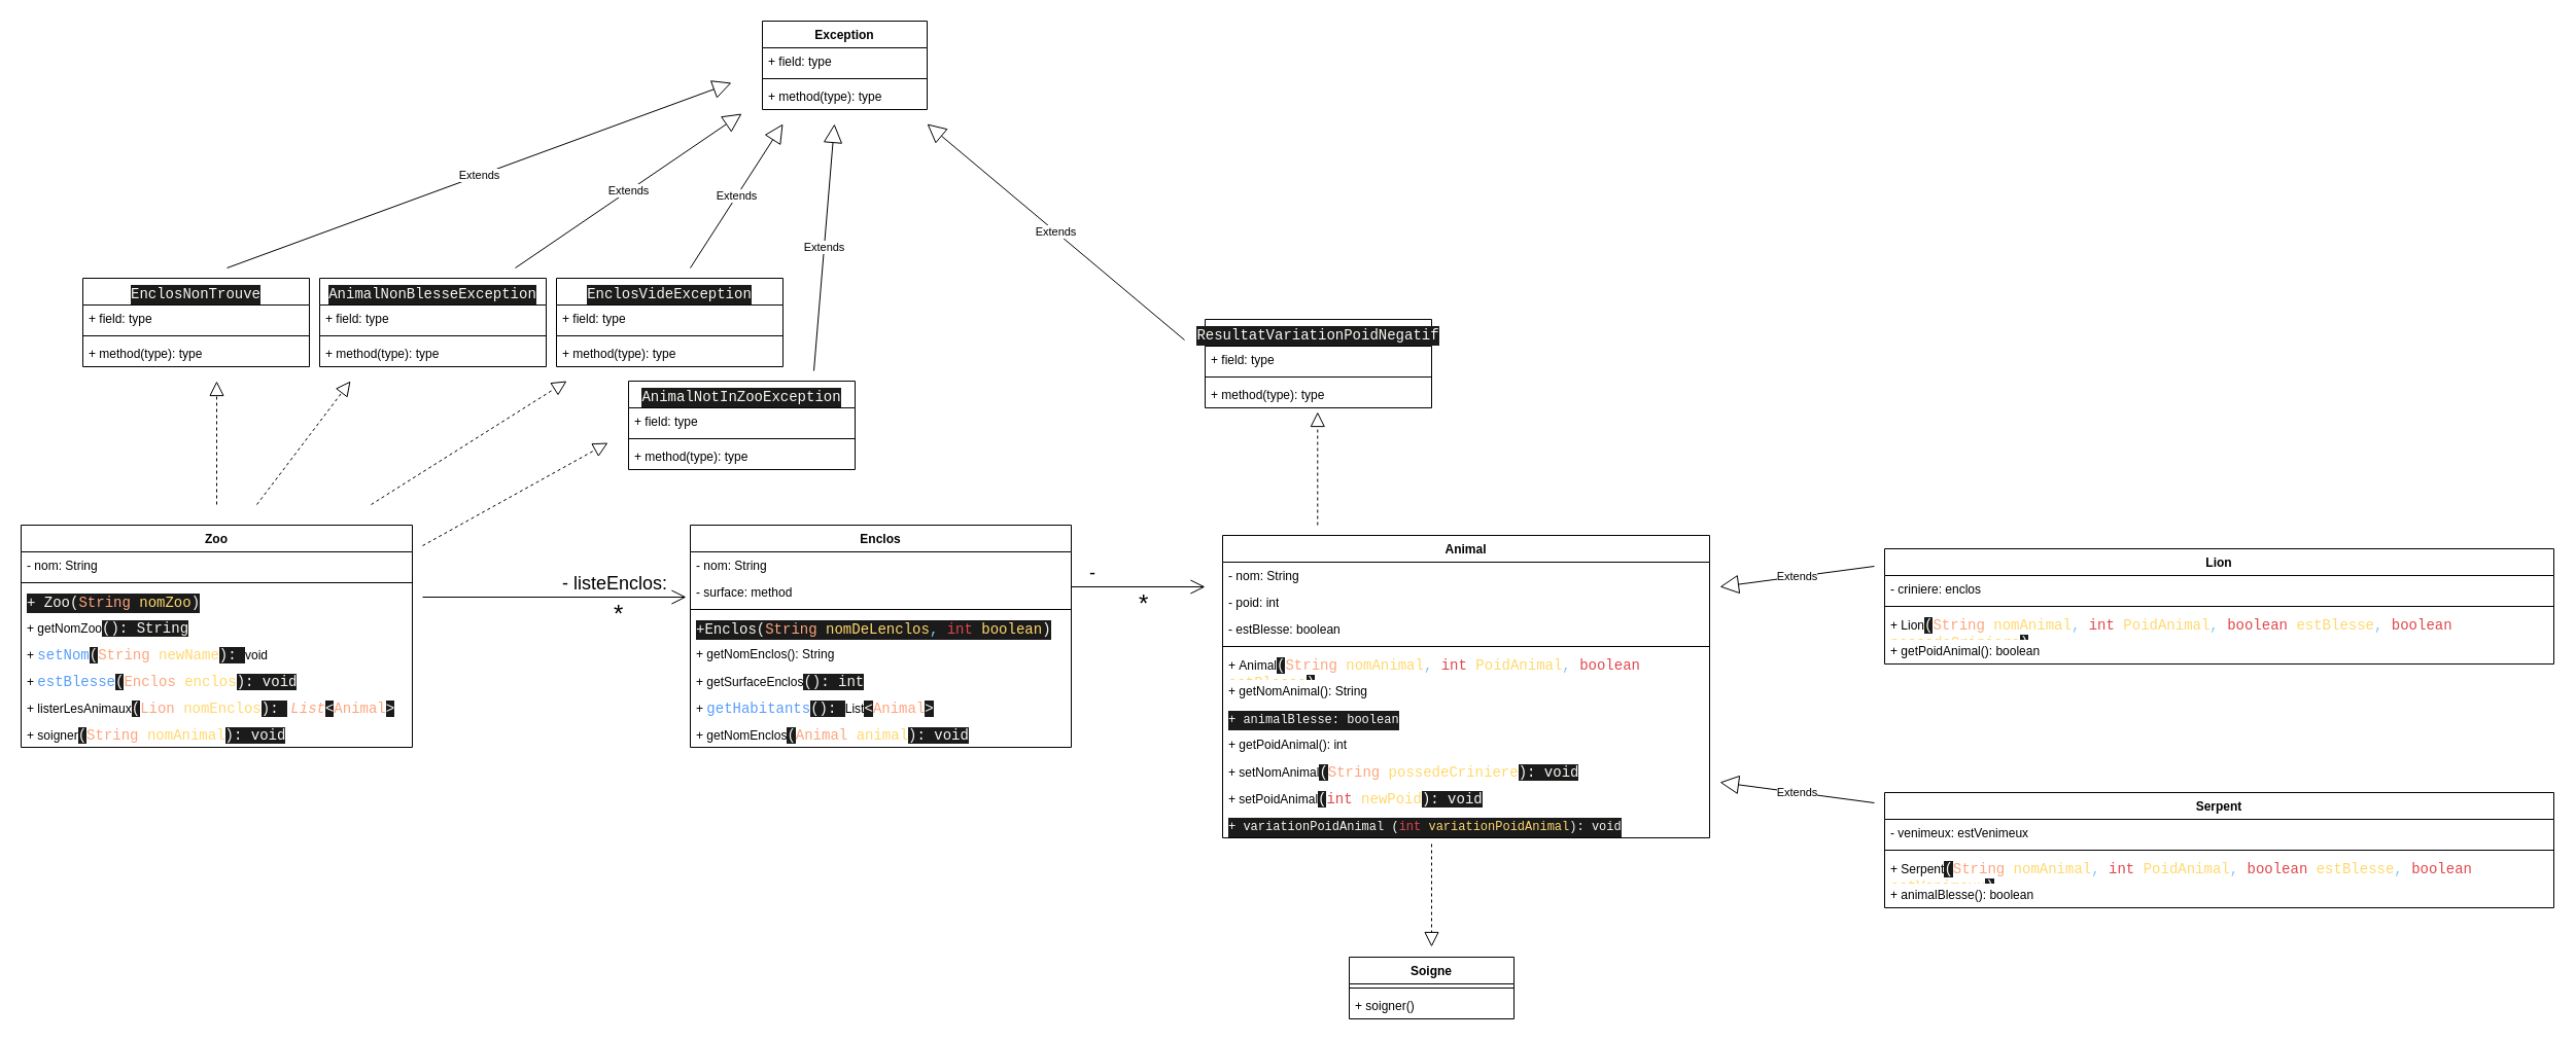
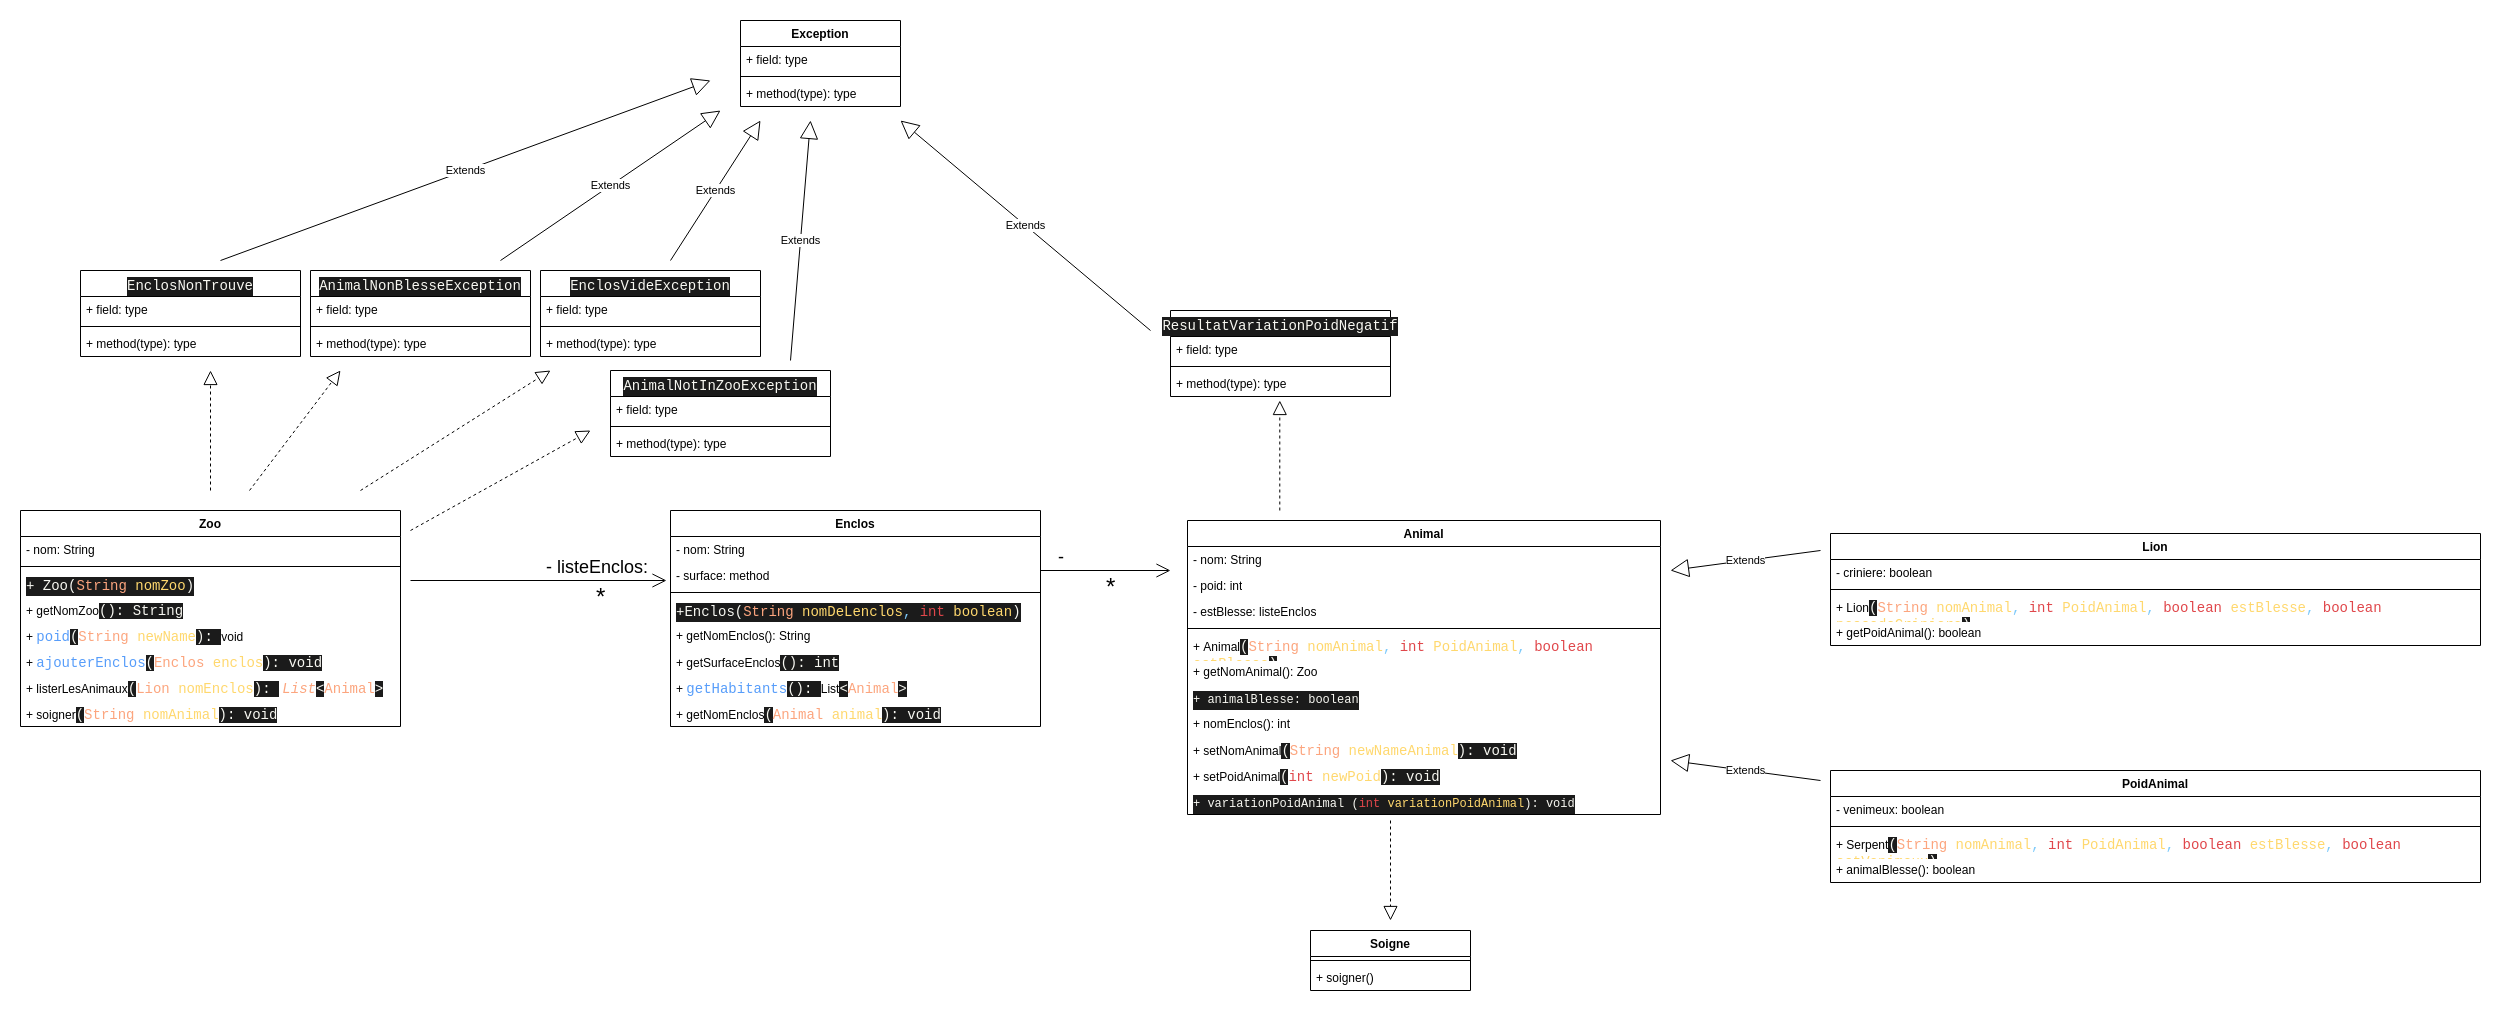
- <mxCell id="12" value="-&amp;nbsp;criniere: enclos" style="text;strokeColor=none;fillColor=none;align=left;verticalAlign=top;spacingLeft=4;spacingRight=4;overflow=hidden;rotatable=0;points=[[0,0.5],[1,0.5]];portConstraint=eastwest;whiteSpace=wrap;html=1;" vertex="1" parent="11"><mxGeometry y="26" width="650" height="26" as="geometry" /></mxCell>
+ <mxCell id="12" value="-&amp;nbsp;criniere: boolean" style="text;strokeColor=none;fillColor=none;align=left;verticalAlign=top;spacingLeft=4;spacingRight=4;overflow=hidden;rotatable=0;points=[[0,0.5],[1,0.5]];portConstraint=eastwest;whiteSpace=wrap;html=1;" vertex="1" parent="11"><mxGeometry y="26" width="650" height="26" as="geometry" /></mxCell>
- <mxCell id="28" value="- estBlesse: boolean" style="text;strokeColor=none;fillColor=none;align=left;verticalAlign=top;spacingLeft=4;spacingRight=4;overflow=hidden;rotatable=0;points=[[0,0.5],[1,0.5]];portConstraint=eastwest;whiteSpace=wrap;html=1;" vertex="1" parent="25"><mxGeometry y="78" width="473" height="26" as="geometry" /></mxCell>
+ <mxCell id="28" value="- estBlesse: listeEnclos" style="text;strokeColor=none;fillColor=none;align=left;verticalAlign=top;spacingLeft=4;spacingRight=4;overflow=hidden;rotatable=0;points=[[0,0.5],[1,0.5]];portConstraint=eastwest;whiteSpace=wrap;html=1;" vertex="1" parent="25"><mxGeometry y="78" width="473" height="26" as="geometry" /></mxCell>
- <mxCell id="7" value="+&amp;nbsp;&lt;span style=&quot;font-family: Consolas, &amp;quot;Courier New&amp;quot;, monospace; font-size: 14px; color: rgb(87, 157, 250);&quot;&gt;setNom&lt;/span&gt;&lt;span style=&quot;background-color: rgb(27, 27, 27); color: rgb(248, 248, 242); font-family: Consolas, &amp;quot;Courier New&amp;quot;, monospace; font-size: 14px;&quot;&gt;(&lt;/span&gt;&lt;span style=&quot;font-family: Consolas, &amp;quot;Courier New&amp;quot;, monospace; font-size: 14px; color: rgb(252, 165, 126);&quot;&gt;String&lt;/span&gt;&lt;span style=&quot;font-family: Consolas, &amp;quot;Courier New&amp;quot;, monospace; font-size: 14px; color: rgb(126, 202, 250);&quot;&gt; &lt;/span&gt;&lt;span style=&quot;font-family: Consolas, &amp;quot;Courier New&amp;quot;, monospace; font-size: 14px; color: rgb(255, 216, 110);&quot;&gt;newName&lt;/span&gt;&lt;span style=&quot;background-color: rgb(27, 27, 27); color: rgb(248, 248, 242); font-family: Consolas, &amp;quot;Courier New&amp;quot;, monospace; font-size: 14px;&quot;&gt;):&amp;nbsp;&lt;/span&gt;void" style="text;strokeColor=none;fillColor=none;align=left;verticalAlign=top;spacingLeft=4;spacingRight=4;overflow=hidden;rotatable=0;points=[[0,0.5],[1,0.5]];portConstraint=eastwest;whiteSpace=wrap;html=1;" vertex="1" parent="2"><mxGeometry y="112" width="380" height="26" as="geometry" /></mxCell>
+ <mxCell id="7" value="+&amp;nbsp;&lt;span style=&quot;font-family: Consolas, &amp;quot;Courier New&amp;quot;, monospace; font-size: 14px; color: rgb(87, 157, 250);&quot;&gt;poid&lt;/span&gt;&lt;span style=&quot;background-color: rgb(27, 27, 27); color: rgb(248, 248, 242); font-family: Consolas, &amp;quot;Courier New&amp;quot;, monospace; font-size: 14px;&quot;&gt;(&lt;/span&gt;&lt;span style=&quot;font-family: Consolas, &amp;quot;Courier New&amp;quot;, monospace; font-size: 14px; color: rgb(252, 165, 126);&quot;&gt;String&lt;/span&gt;&lt;span style=&quot;font-family: Consolas, &amp;quot;Courier New&amp;quot;, monospace; font-size: 14px; color: rgb(126, 202, 250);&quot;&gt; &lt;/span&gt;&lt;span style=&quot;font-family: Consolas, &amp;quot;Courier New&amp;quot;, monospace; font-size: 14px; color: rgb(255, 216, 110);&quot;&gt;newName&lt;/span&gt;&lt;span style=&quot;background-color: rgb(27, 27, 27); color: rgb(248, 248, 242); font-family: Consolas, &amp;quot;Courier New&amp;quot;, monospace; font-size: 14px;&quot;&gt;):&amp;nbsp;&lt;/span&gt;void" style="text;strokeColor=none;fillColor=none;align=left;verticalAlign=top;spacingLeft=4;spacingRight=4;overflow=hidden;rotatable=0;points=[[0,0.5],[1,0.5]];portConstraint=eastwest;whiteSpace=wrap;html=1;" vertex="1" parent="2"><mxGeometry y="112" width="380" height="26" as="geometry" /></mxCell>
- <mxCell id="8" value="+&amp;nbsp;&lt;span style=&quot;font-family: Consolas, &amp;quot;Courier New&amp;quot;, monospace; font-size: 14px; color: rgb(87, 157, 250);&quot;&gt;estBlesse&lt;/span&gt;&lt;span style=&quot;background-color: rgb(27, 27, 27); color: rgb(248, 248, 242); font-family: Consolas, &amp;quot;Courier New&amp;quot;, monospace; font-size: 14px;&quot;&gt;(&lt;/span&gt;&lt;span style=&quot;font-family: Consolas, &amp;quot;Courier New&amp;quot;, monospace; font-size: 14px; color: rgb(252, 165, 126);&quot;&gt;Enclos&lt;/span&gt;&lt;span style=&quot;font-family: Consolas, &amp;quot;Courier New&amp;quot;, monospace; font-size: 14px; color: rgb(126, 202, 250);&quot;&gt; &lt;/span&gt;&lt;span style=&quot;font-family: Consolas, &amp;quot;Courier New&amp;quot;, monospace; font-size: 14px; color: rgb(255, 216, 110);&quot;&gt;enclos&lt;/span&gt;&lt;span style=&quot;background-color: rgb(27, 27, 27); color: rgb(248, 248, 242); font-family: Consolas, &amp;quot;Courier New&amp;quot;, monospace; font-size: 14px;&quot;&gt;): void&lt;/span&gt;" style="text;strokeColor=none;fillColor=none;align=left;verticalAlign=top;spacingLeft=4;spacingRight=4;overflow=hidden;rotatable=0;points=[[0,0.5],[1,0.5]];portConstraint=eastwest;whiteSpace=wrap;html=1;" vertex="1" parent="2"><mxGeometry y="138" width="380" height="26" as="geometry" /></mxCell>
+ <mxCell id="8" value="+&amp;nbsp;&lt;span style=&quot;font-family: Consolas, &amp;quot;Courier New&amp;quot;, monospace; font-size: 14px; color: rgb(87, 157, 250);&quot;&gt;ajouterEnclos&lt;/span&gt;&lt;span style=&quot;background-color: rgb(27, 27, 27); color: rgb(248, 248, 242); font-family: Consolas, &amp;quot;Courier New&amp;quot;, monospace; font-size: 14px;&quot;&gt;(&lt;/span&gt;&lt;span style=&quot;font-family: Consolas, &amp;quot;Courier New&amp;quot;, monospace; font-size: 14px; color: rgb(252, 165, 126);&quot;&gt;Enclos&lt;/span&gt;&lt;span style=&quot;font-family: Consolas, &amp;quot;Courier New&amp;quot;, monospace; font-size: 14px; color: rgb(126, 202, 250);&quot;&gt; &lt;/span&gt;&lt;span style=&quot;font-family: Consolas, &amp;quot;Courier New&amp;quot;, monospace; font-size: 14px; color: rgb(255, 216, 110);&quot;&gt;enclos&lt;/span&gt;&lt;span style=&quot;background-color: rgb(27, 27, 27); color: rgb(248, 248, 242); font-family: Consolas, &amp;quot;Courier New&amp;quot;, monospace; font-size: 14px;&quot;&gt;): void&lt;/span&gt;" style="text;strokeColor=none;fillColor=none;align=left;verticalAlign=top;spacingLeft=4;spacingRight=4;overflow=hidden;rotatable=0;points=[[0,0.5],[1,0.5]];portConstraint=eastwest;whiteSpace=wrap;html=1;" vertex="1" parent="2"><mxGeometry y="138" width="380" height="26" as="geometry" /></mxCell>
- <mxCell id="31" value="+&amp;nbsp;getNomAnimal(): String" style="text;strokeColor=none;fillColor=none;align=left;verticalAlign=top;spacingLeft=4;spacingRight=4;overflow=hidden;rotatable=0;points=[[0,0.5],[1,0.5]];portConstraint=eastwest;whiteSpace=wrap;html=1;" vertex="1" parent="25"><mxGeometry y="138" width="473" height="26" as="geometry" /></mxCell>
+ <mxCell id="31" value="+&amp;nbsp;getNomAnimal(): Zoo" style="text;strokeColor=none;fillColor=none;align=left;verticalAlign=top;spacingLeft=4;spacingRight=4;overflow=hidden;rotatable=0;points=[[0,0.5],[1,0.5]];portConstraint=eastwest;whiteSpace=wrap;html=1;" vertex="1" parent="25"><mxGeometry y="138" width="473" height="26" as="geometry" /></mxCell>
- <mxCell id="33" value="+&amp;nbsp;getPoidAnimal(): int" style="text;strokeColor=none;fillColor=none;align=left;verticalAlign=top;spacingLeft=4;spacingRight=4;overflow=hidden;rotatable=0;points=[[0,0.5],[1,0.5]];portConstraint=eastwest;whiteSpace=wrap;html=1;" vertex="1" parent="25"><mxGeometry y="190" width="473" height="26" as="geometry" /></mxCell>
+ <mxCell id="33" value="+&amp;nbsp;nomEnclos(): int" style="text;strokeColor=none;fillColor=none;align=left;verticalAlign=top;spacingLeft=4;spacingRight=4;overflow=hidden;rotatable=0;points=[[0,0.5],[1,0.5]];portConstraint=eastwest;whiteSpace=wrap;html=1;" vertex="1" parent="25"><mxGeometry y="190" width="473" height="26" as="geometry" /></mxCell>
- <mxCell id="34" value="+&amp;nbsp;setNomAnimal&lt;span style=&quot;background-color: rgb(27, 27, 27); color: rgb(248, 248, 242); font-family: Consolas, &amp;quot;Courier New&amp;quot;, monospace; font-size: 14px;&quot;&gt;(&lt;/span&gt;&lt;span style=&quot;font-family: Consolas, &amp;quot;Courier New&amp;quot;, monospace; font-size: 14px; color: rgb(252, 165, 126);&quot;&gt;String&lt;/span&gt;&lt;span style=&quot;font-family: Consolas, &amp;quot;Courier New&amp;quot;, monospace; font-size: 14px; color: rgb(126, 202, 250);&quot;&gt; &lt;/span&gt;&lt;span style=&quot;font-family: Consolas, &amp;quot;Courier New&amp;quot;, monospace; font-size: 14px; color: rgb(255, 216, 110);&quot;&gt;possedeCriniere&lt;/span&gt;&lt;span style=&quot;background-color: rgb(27, 27, 27); color: rgb(248, 248, 242); font-family: Consolas, &amp;quot;Courier New&amp;quot;, monospace; font-size: 14px;&quot;&gt;): void&lt;/span&gt;" style="text;strokeColor=none;fillColor=none;align=left;verticalAlign=top;spacingLeft=4;spacingRight=4;overflow=hidden;rotatable=0;points=[[0,0.5],[1,0.5]];portConstraint=eastwest;whiteSpace=wrap;html=1;" vertex="1" parent="25"><mxGeometry y="216" width="473" height="26" as="geometry" /></mxCell>
+ <mxCell id="34" value="+&amp;nbsp;setNomAnimal&lt;span style=&quot;background-color: rgb(27, 27, 27); color: rgb(248, 248, 242); font-family: Consolas, &amp;quot;Courier New&amp;quot;, monospace; font-size: 14px;&quot;&gt;(&lt;/span&gt;&lt;span style=&quot;font-family: Consolas, &amp;quot;Courier New&amp;quot;, monospace; font-size: 14px; color: rgb(252, 165, 126);&quot;&gt;String&lt;/span&gt;&lt;span style=&quot;font-family: Consolas, &amp;quot;Courier New&amp;quot;, monospace; font-size: 14px; color: rgb(126, 202, 250);&quot;&gt; &lt;/span&gt;&lt;span style=&quot;font-family: Consolas, &amp;quot;Courier New&amp;quot;, monospace; font-size: 14px; color: rgb(255, 216, 110);&quot;&gt;newNameAnimal&lt;/span&gt;&lt;span style=&quot;background-color: rgb(27, 27, 27); color: rgb(248, 248, 242); font-family: Consolas, &amp;quot;Courier New&amp;quot;, monospace; font-size: 14px;&quot;&gt;): void&lt;/span&gt;" style="text;strokeColor=none;fillColor=none;align=left;verticalAlign=top;spacingLeft=4;spacingRight=4;overflow=hidden;rotatable=0;points=[[0,0.5],[1,0.5]];portConstraint=eastwest;whiteSpace=wrap;html=1;" vertex="1" parent="25"><mxGeometry y="216" width="473" height="26" as="geometry" /></mxCell>
- <mxCell id="72" value="Serpent" style="swimlane;fontStyle=1;align=center;verticalAlign=top;childLayout=stackLayout;horizontal=1;startSize=26;horizontalStack=0;resizeParent=1;resizeParentMax=0;resizeLast=0;collapsible=1;marginBottom=0;whiteSpace=wrap;html=1;" vertex="1" parent="1"><mxGeometry x="1830" y="770" width="650" height="112" as="geometry" /></mxCell>
+ <mxCell id="72" value="PoidAnimal" style="swimlane;fontStyle=1;align=center;verticalAlign=top;childLayout=stackLayout;horizontal=1;startSize=26;horizontalStack=0;resizeParent=1;resizeParentMax=0;resizeLast=0;collapsible=1;marginBottom=0;whiteSpace=wrap;html=1;" vertex="1" parent="1"><mxGeometry x="1830" y="770" width="650" height="112" as="geometry" /></mxCell>
- <mxCell id="73" value="-&amp;nbsp;venimeux&lt;span style=&quot;background-color: initial;&quot;&gt;: estVenimeux&lt;/span&gt;" style="text;strokeColor=none;fillColor=none;align=left;verticalAlign=top;spacingLeft=4;spacingRight=4;overflow=hidden;rotatable=0;points=[[0,0.5],[1,0.5]];portConstraint=eastwest;whiteSpace=wrap;html=1;" vertex="1" parent="72"><mxGeometry y="26" width="650" height="26" as="geometry" /></mxCell>
+ <mxCell id="73" value="-&amp;nbsp;venimeux&lt;span style=&quot;background-color: initial;&quot;&gt;: boolean&lt;/span&gt;" style="text;strokeColor=none;fillColor=none;align=left;verticalAlign=top;spacingLeft=4;spacingRight=4;overflow=hidden;rotatable=0;points=[[0,0.5],[1,0.5]];portConstraint=eastwest;whiteSpace=wrap;html=1;" vertex="1" parent="72"><mxGeometry y="26" width="650" height="26" as="geometry" /></mxCell>
